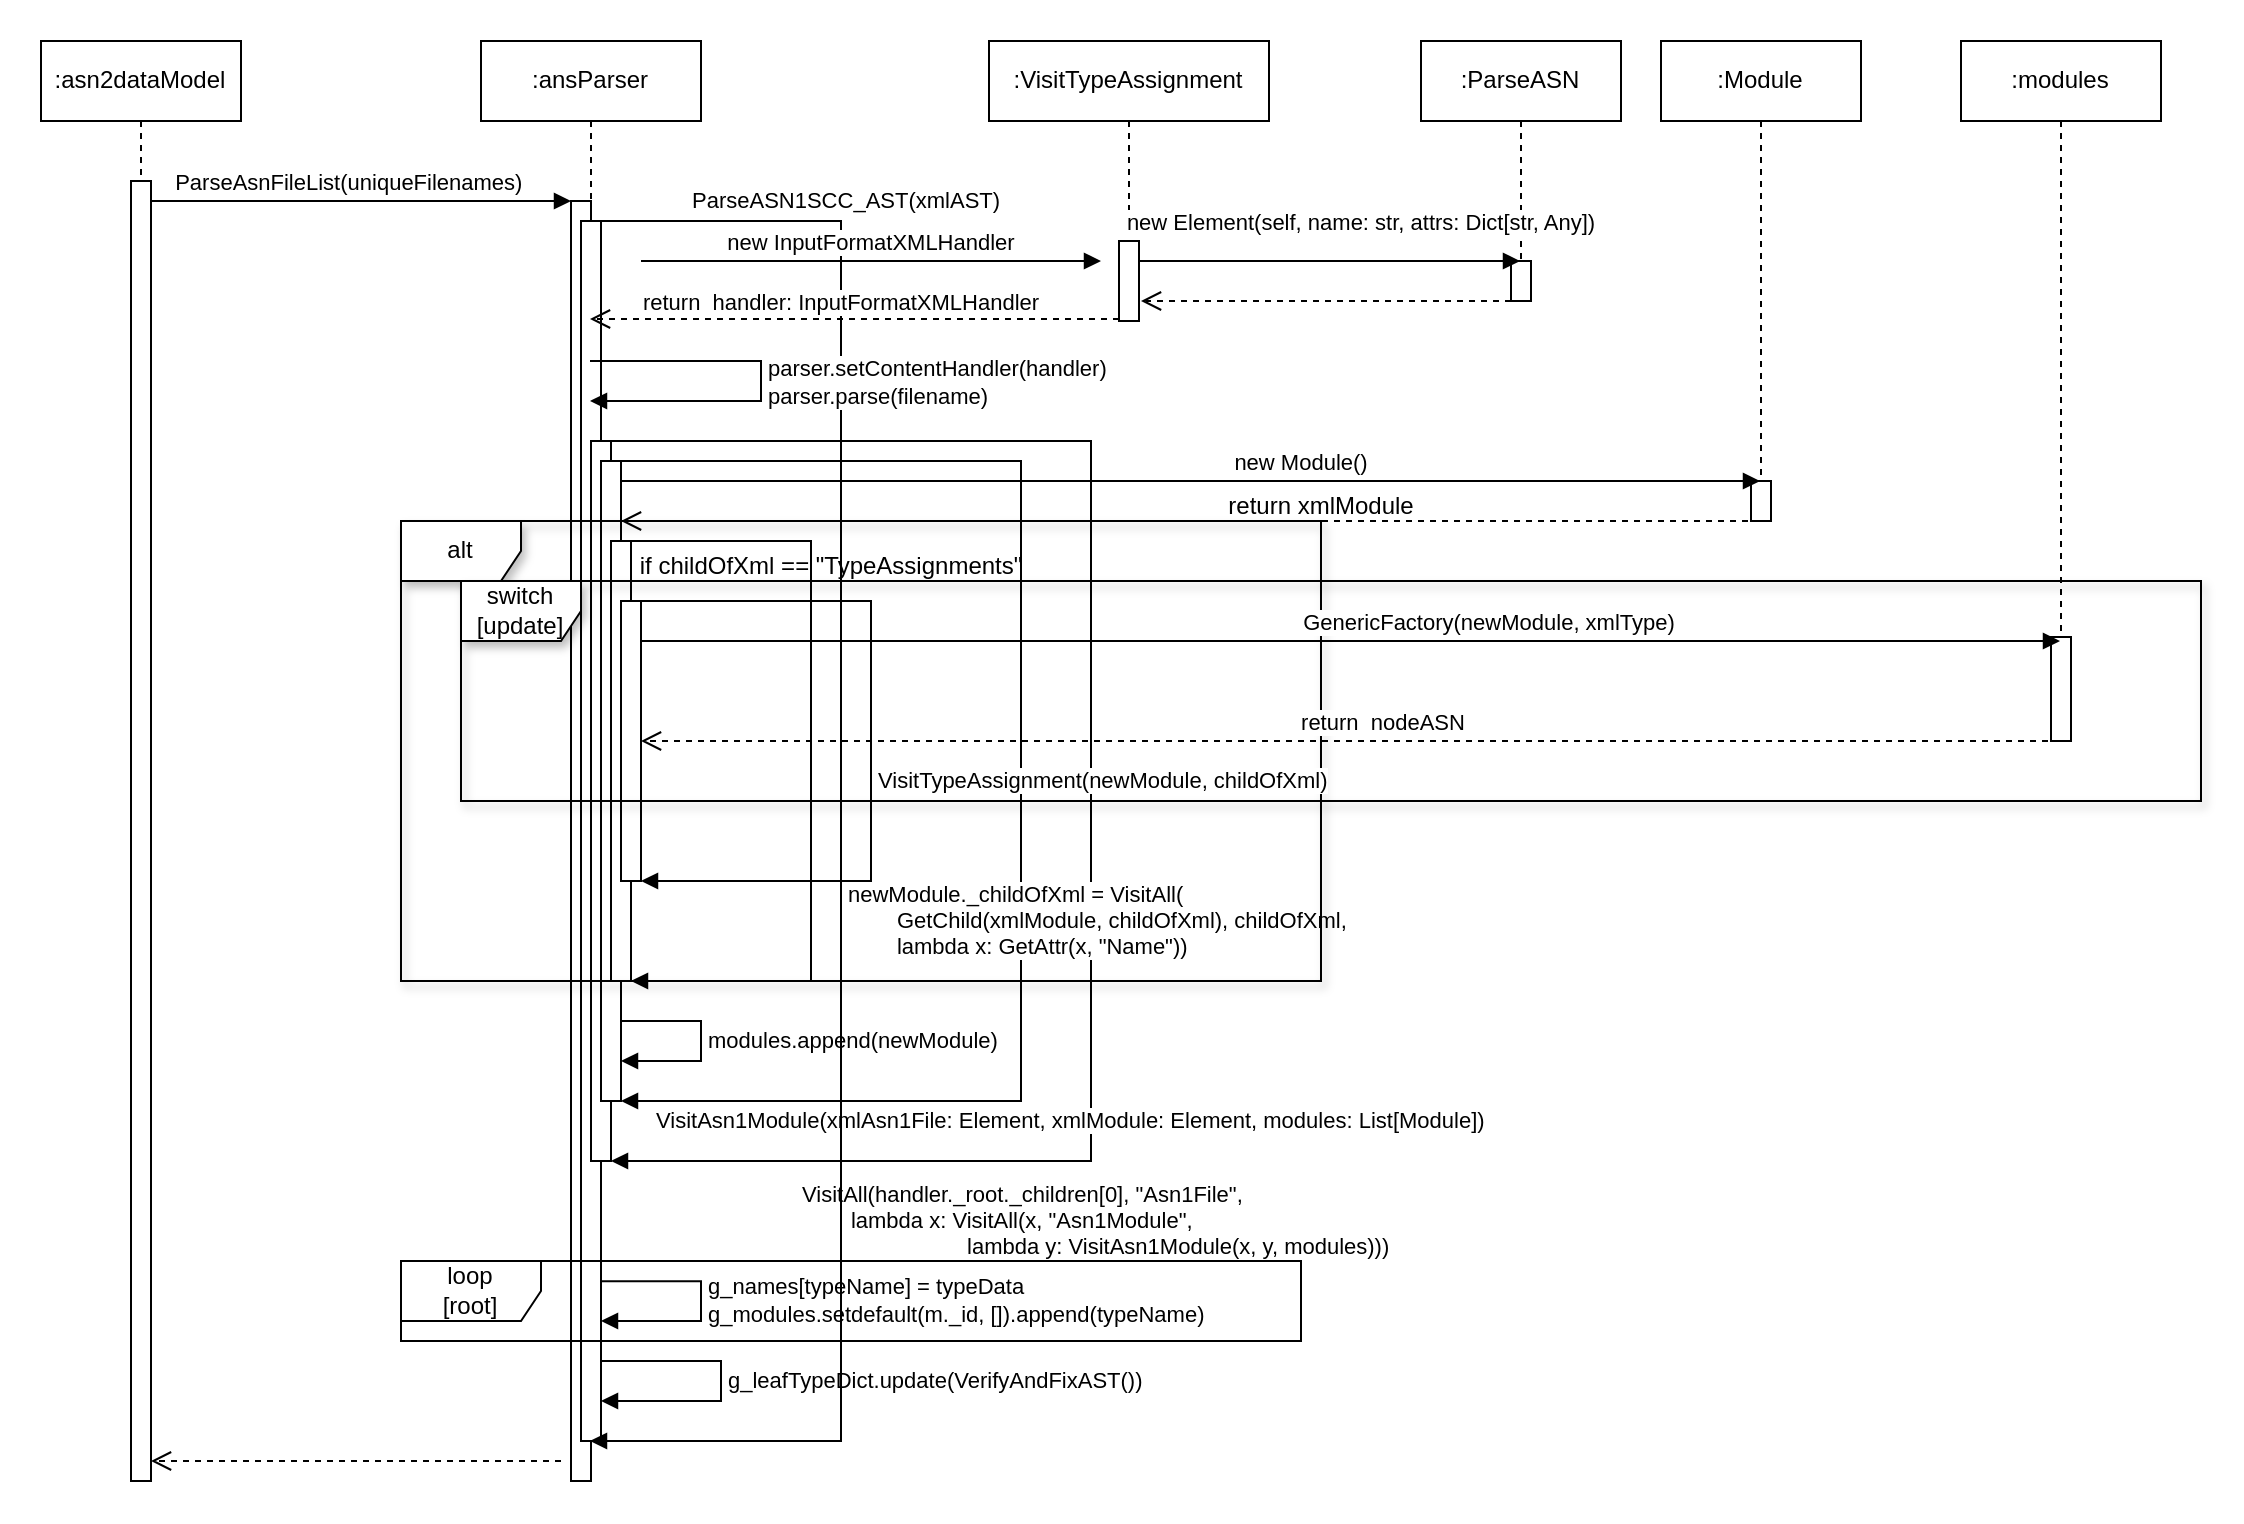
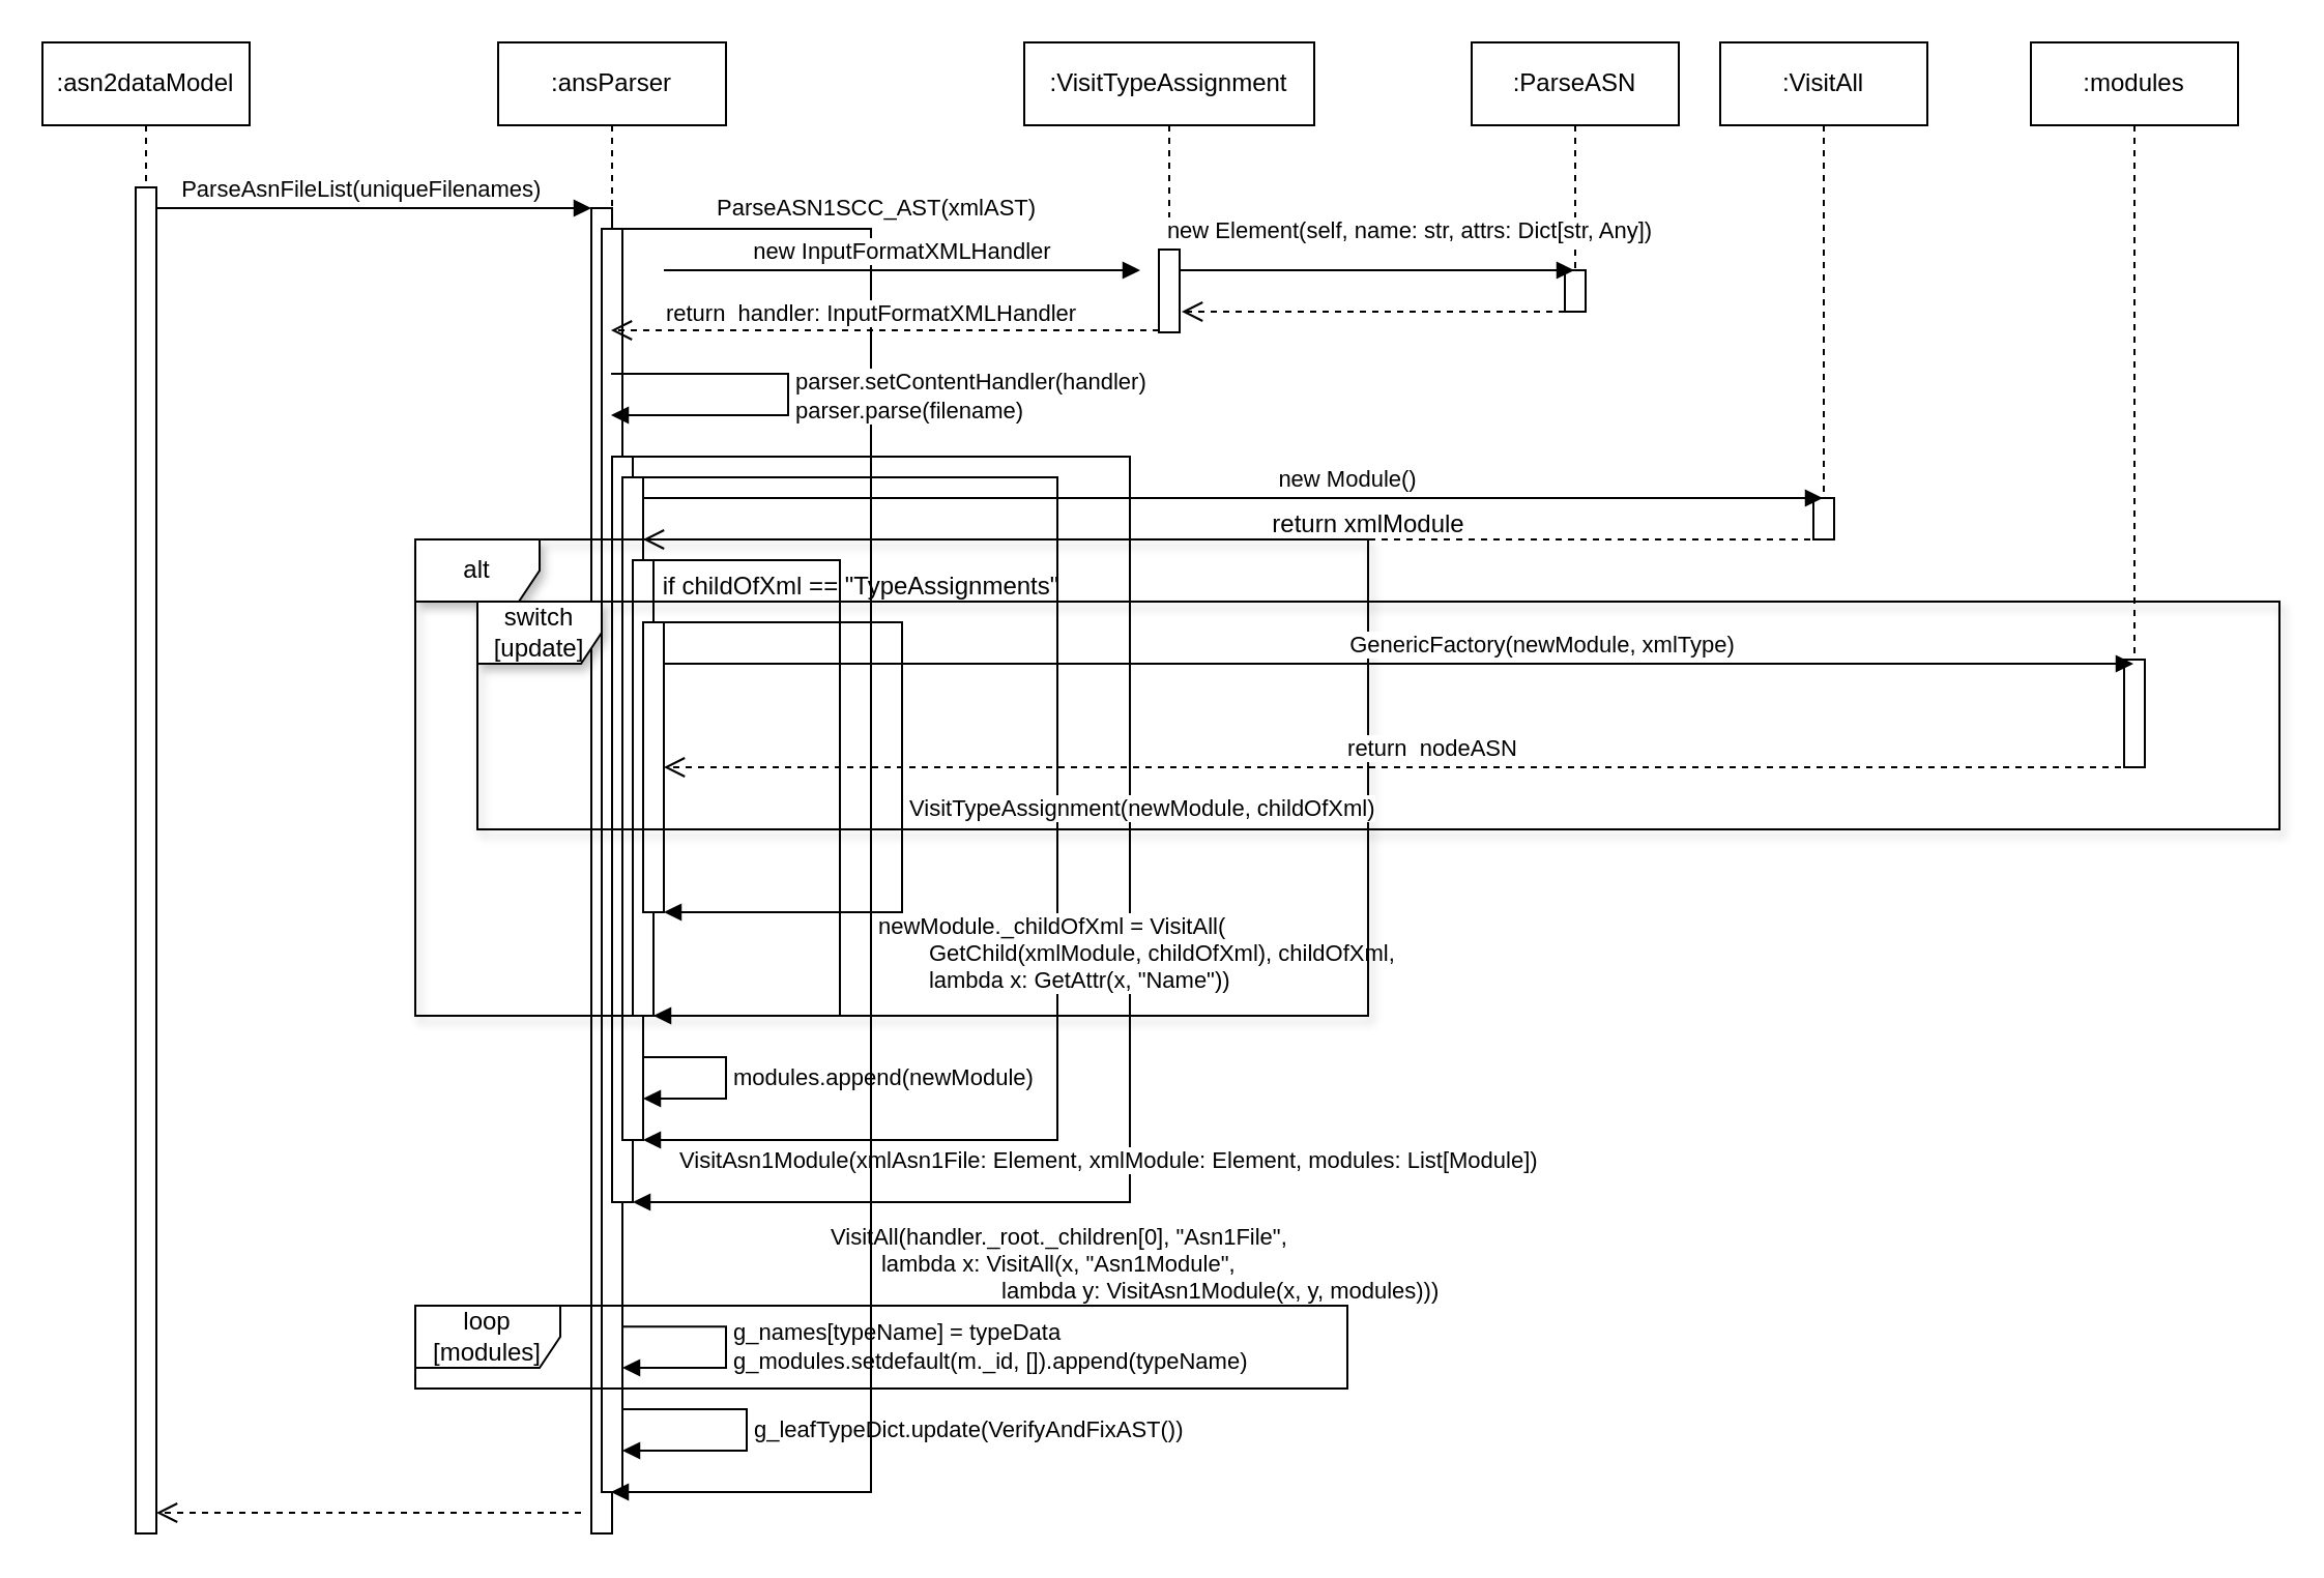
- <mxCell id="27" value=":Module" style="shape=umlLifeline;perimeter=lifelinePerimeter;whiteSpace=wrap;html=1;container=0;dropTarget=0;collapsible=0;recursiveResize=0;outlineConnect=0;portConstraint=eastwest;newEdgeStyle={&quot;edgeStyle&quot;:&quot;elbowEdgeStyle&quot;,&quot;elbow&quot;:&quot;vertical&quot;,&quot;curved&quot;:0,&quot;rounded&quot;:0};" vertex="1" parent="1"><mxGeometry x="830" y="20" width="100" height="240" as="geometry" /></mxCell>
+ <mxCell id="27" value=":VisitAll" style="shape=umlLifeline;perimeter=lifelinePerimeter;whiteSpace=wrap;html=1;container=0;dropTarget=0;collapsible=0;recursiveResize=0;outlineConnect=0;portConstraint=eastwest;newEdgeStyle={&quot;edgeStyle&quot;:&quot;elbowEdgeStyle&quot;,&quot;elbow&quot;:&quot;vertical&quot;,&quot;curved&quot;:0,&quot;rounded&quot;:0};" vertex="1" parent="1"><mxGeometry x="830" y="20" width="100" height="240" as="geometry" /></mxCell>
- <mxCell id="41" value="loop&lt;br&gt;[root]" style="shape=umlFrame;whiteSpace=wrap;html=1;pointerEvents=0;width=70;height=30;" vertex="1" parent="1"><mxGeometry x="200" y="630" width="450" height="40" as="geometry" /></mxCell>
+ <mxCell id="41" value="loop&lt;br&gt;[modules]" style="shape=umlFrame;whiteSpace=wrap;html=1;pointerEvents=0;width=70;height=30;" vertex="1" parent="1"><mxGeometry x="200" y="630" width="450" height="40" as="geometry" /></mxCell>
